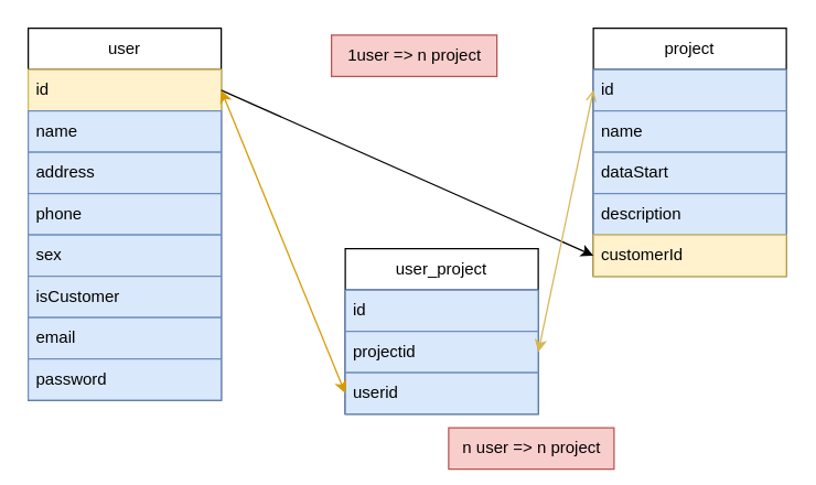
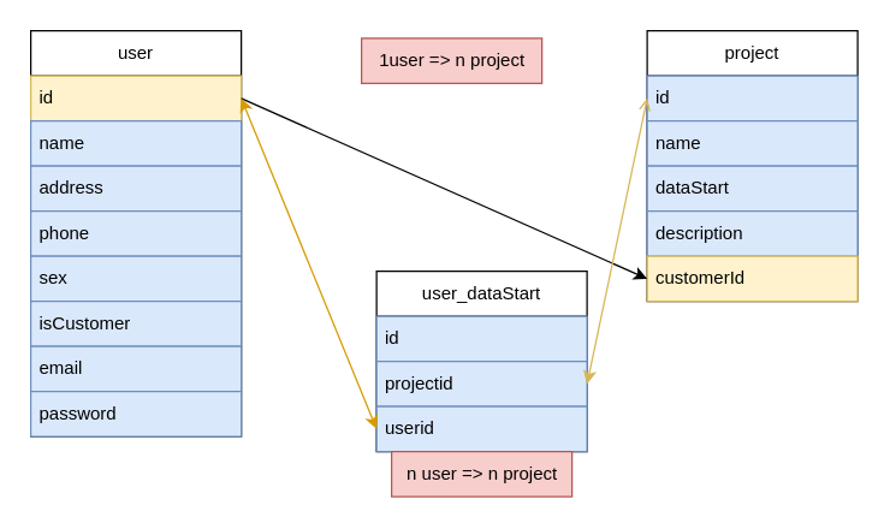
- <mxCell id="18" value="user_project" style="swimlane;fontStyle=0;childLayout=stackLayout;horizontal=1;startSize=30;horizontalStack=0;resizeParent=1;resizeParentMax=0;resizeLast=0;collapsible=1;marginBottom=0;whiteSpace=wrap;html=1;" vertex="1" parent="1"><mxGeometry x="250" y="180" width="140" height="120" as="geometry" /></mxCell>
+ <mxCell id="18" value="user_dataStart" style="swimlane;fontStyle=0;childLayout=stackLayout;horizontal=1;startSize=30;horizontalStack=0;resizeParent=1;resizeParentMax=0;resizeLast=0;collapsible=1;marginBottom=0;whiteSpace=wrap;html=1;" vertex="1" parent="1"><mxGeometry x="250" y="180" width="140" height="120" as="geometry" /></mxCell>
- <mxCell id="24" value="n user =&amp;gt; n project" style="text;html=1;align=center;verticalAlign=middle;resizable=0;points=[];autosize=1;fillColor=#f8cecc;strokeColor=#b85450;" vertex="1" parent="1"><mxGeometry x="325" y="310" width="120" height="30" as="geometry" /></mxCell>
+ <mxCell id="24" value="n user =&amp;gt; n project" style="text;html=1;align=center;verticalAlign=middle;resizable=0;points=[];autosize=1;fillColor=#f8cecc;strokeColor=#b85450;" vertex="1" parent="1"><mxGeometry x="260" y="300" width="120" height="30" as="geometry" /></mxCell>
